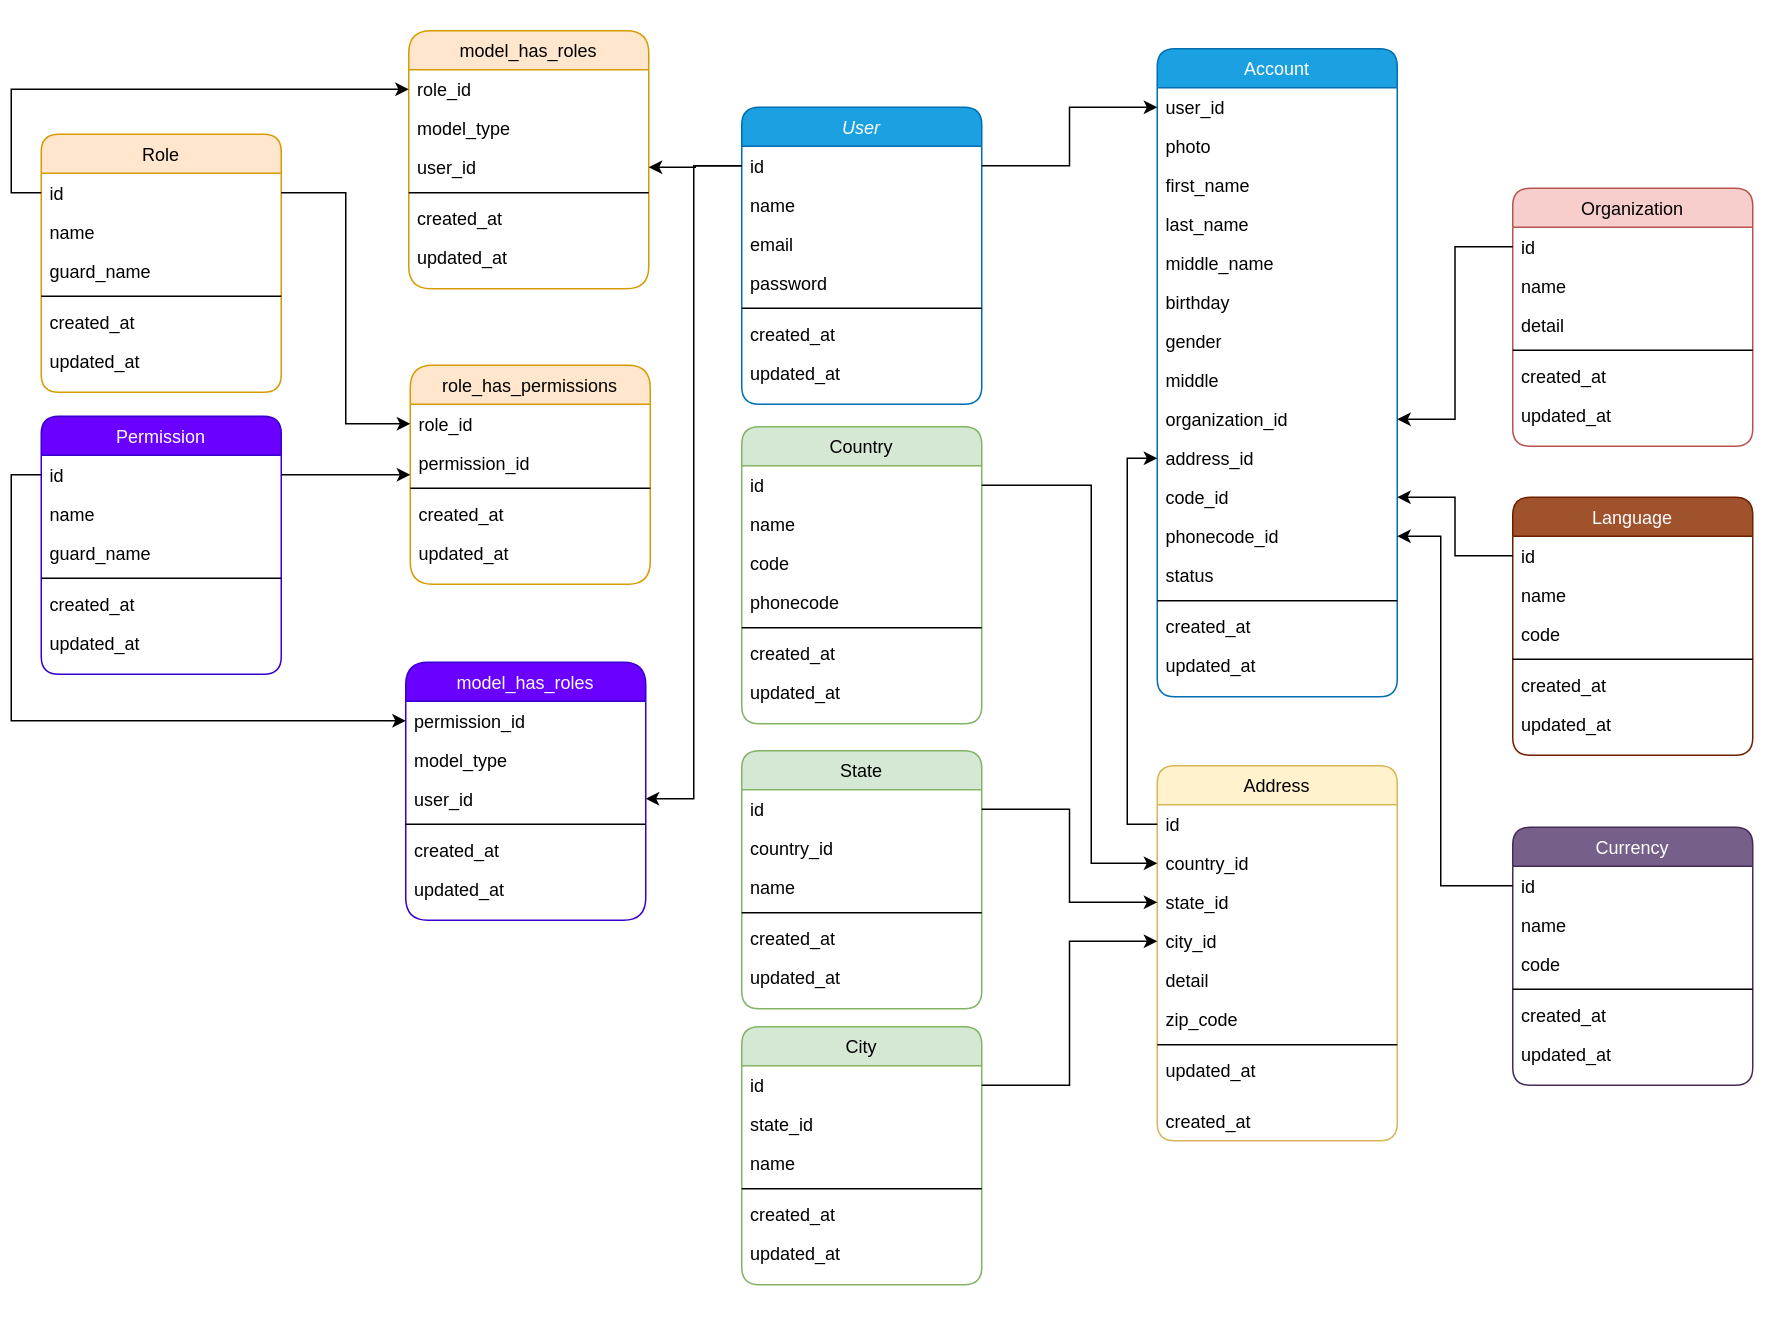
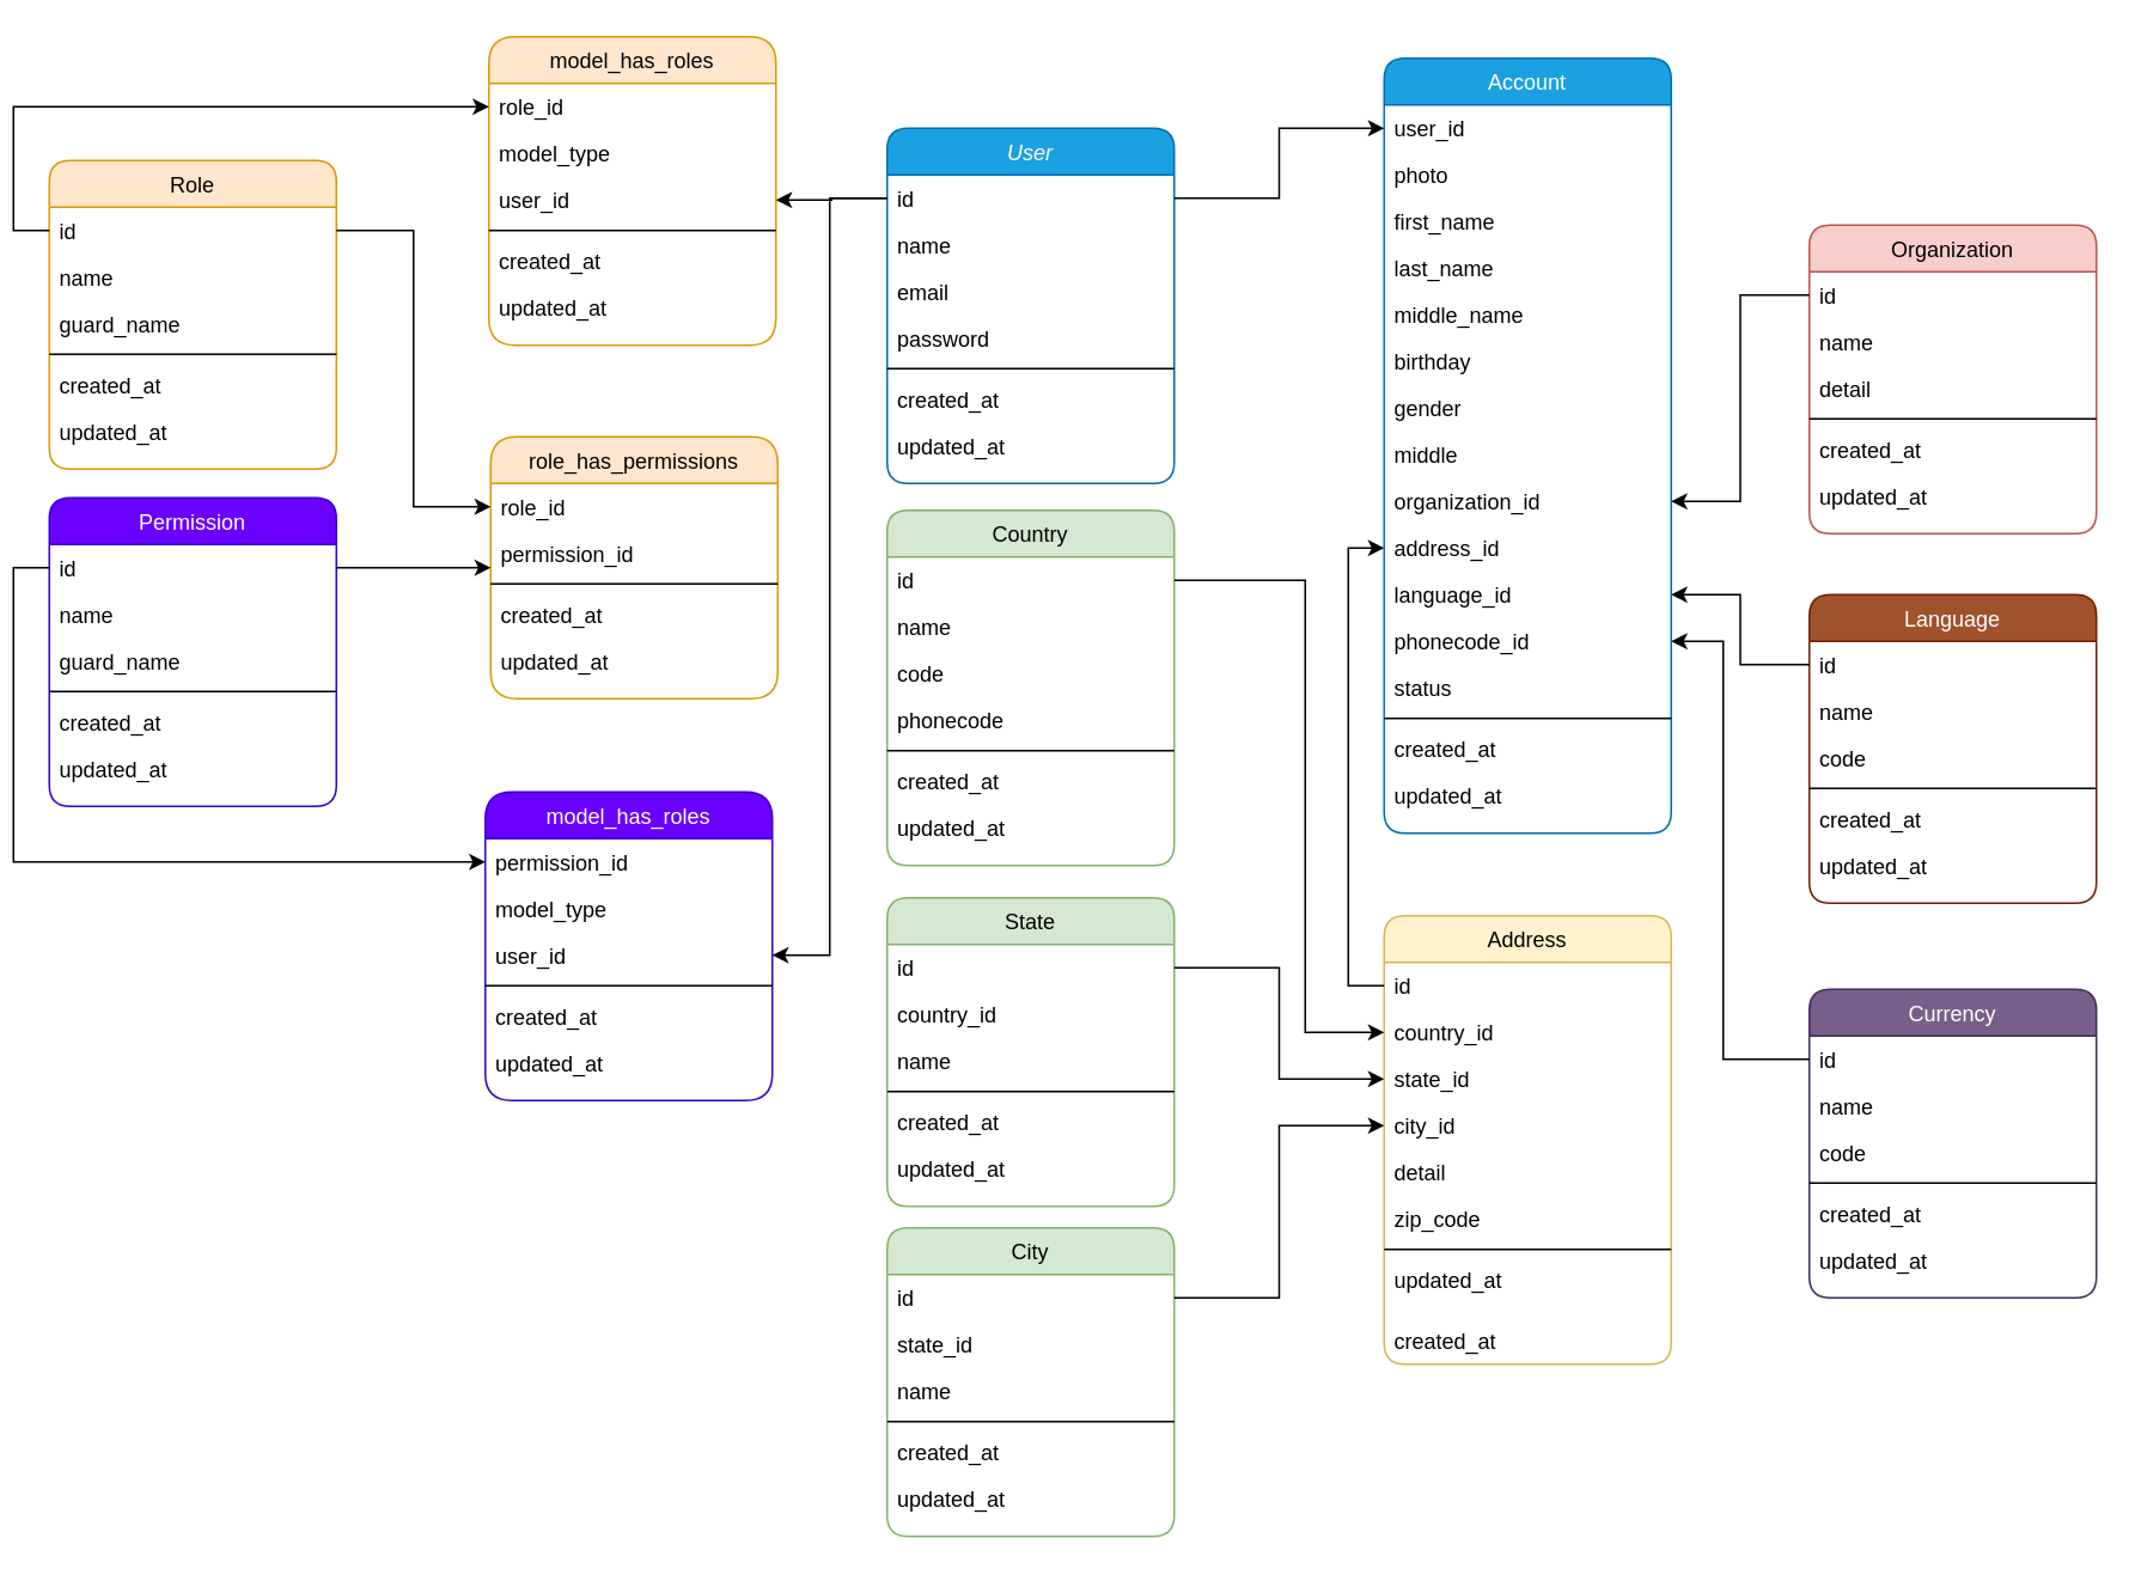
- <mxCell id="21" value="code_id" style="text;align=left;verticalAlign=top;spacingLeft=4;spacingRight=4;overflow=hidden;rotatable=0;points=[[0,0.5],[1,0.5]];portConstraint=eastwest;" vertex="1" parent="10"><mxGeometry y="286" width="160" height="26" as="geometry" /></mxCell>
+ <mxCell id="21" value="language_id" style="text;align=left;verticalAlign=top;spacingLeft=4;spacingRight=4;overflow=hidden;rotatable=0;points=[[0,0.5],[1,0.5]];portConstraint=eastwest;" vertex="1" parent="10"><mxGeometry y="286" width="160" height="26" as="geometry" /></mxCell>
